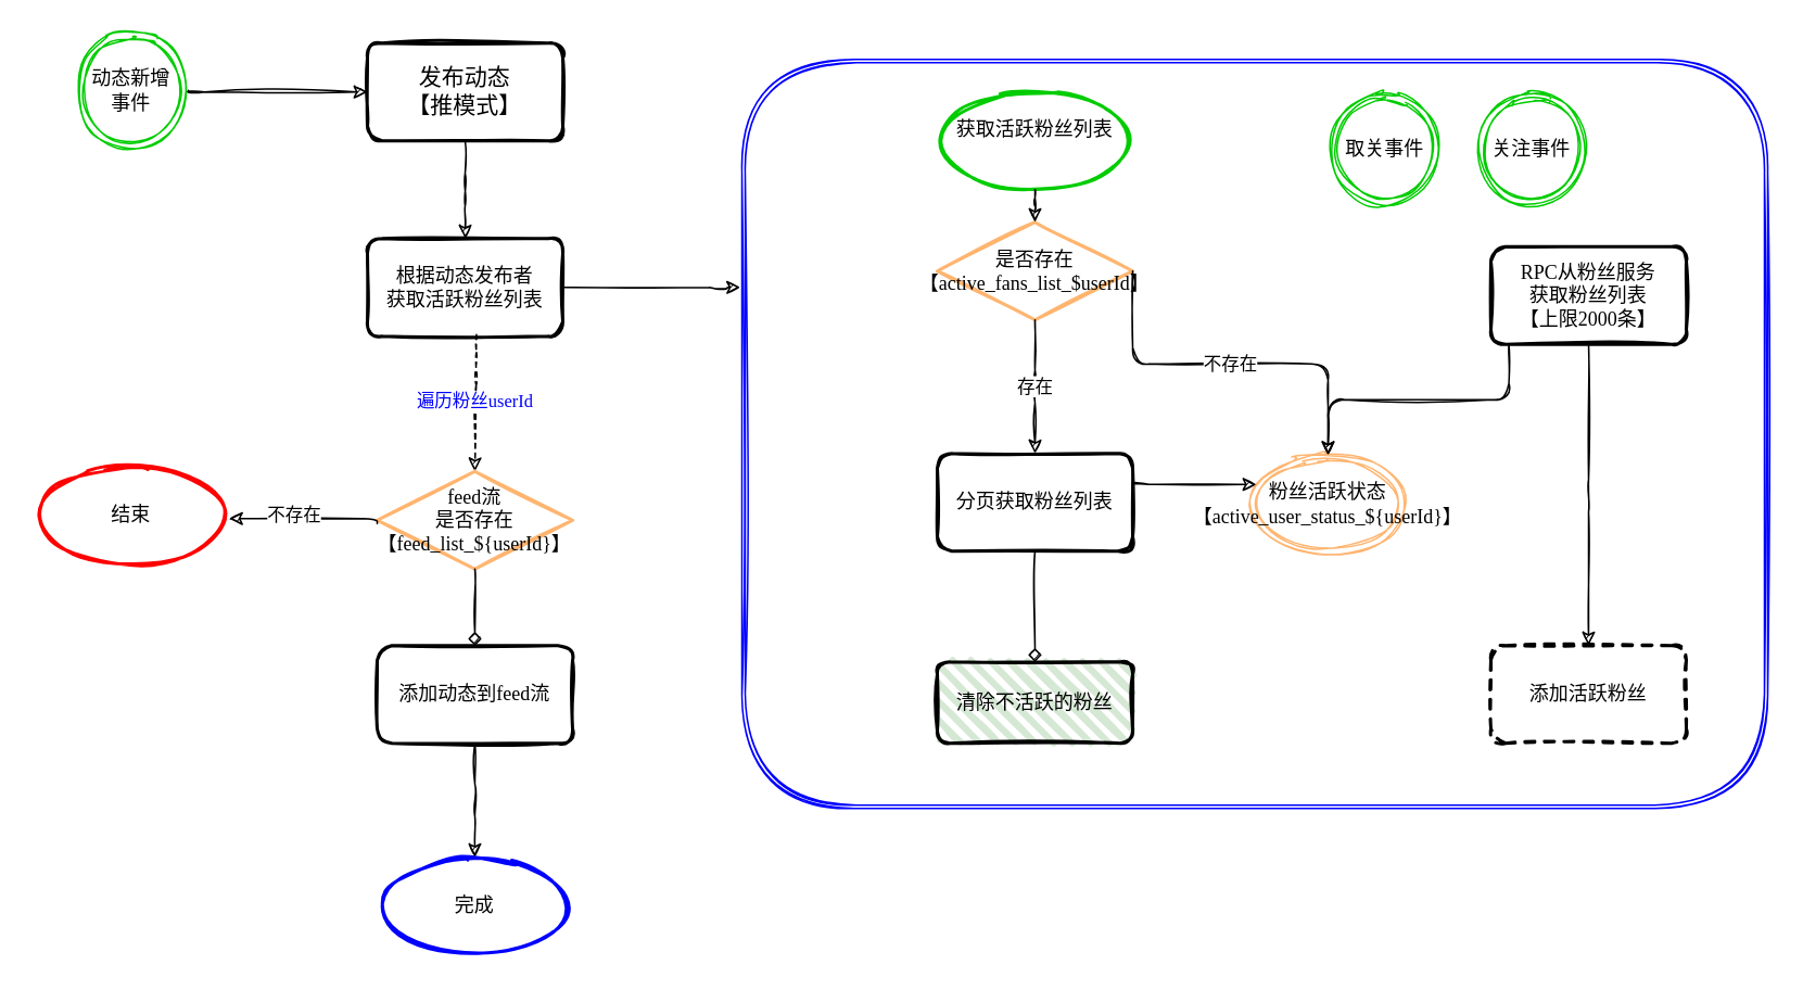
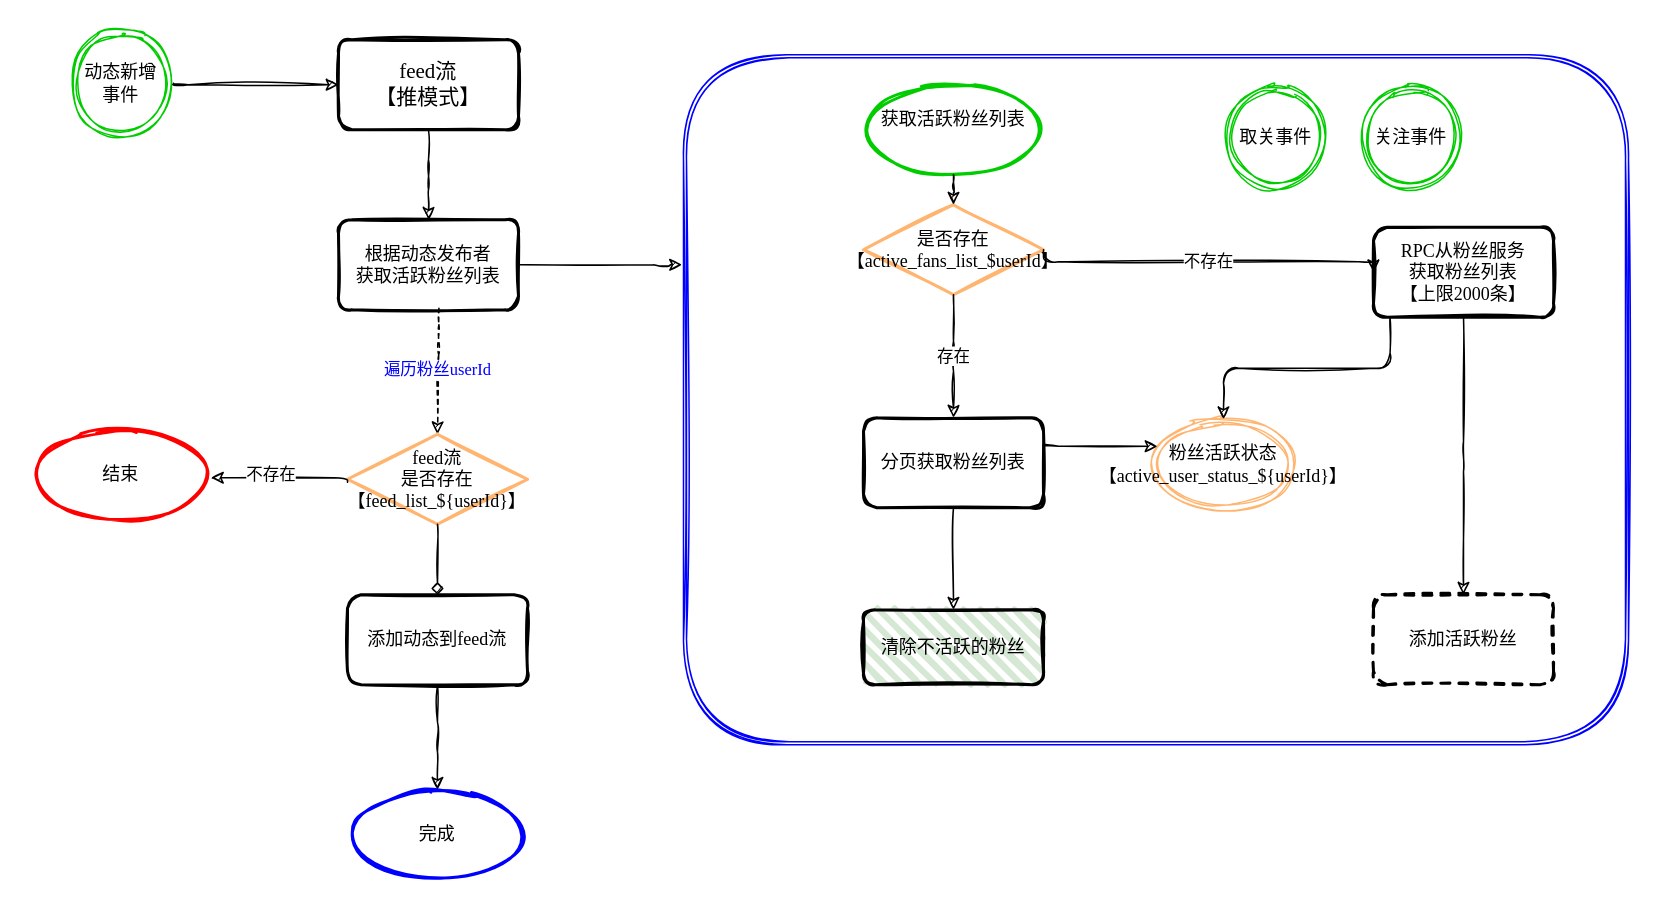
- <mxCell id="2" value="&lt;font style=&quot;font-size: 14px&quot; face=&quot;Comic Sans MS&quot;&gt;发布动态&lt;br&gt;【推模式】&lt;/font&gt;" style="rounded=1;whiteSpace=wrap;html=1;strokeWidth=2;fillWeight=4;hachureGap=8;hachureAngle=45;sketch=1;fillColor=none;" parent="1" vertex="1"><mxGeometry x="225" y="26" width="120" height="60" as="geometry" /></mxCell>
+ <mxCell id="2" value="&lt;font style=&quot;font-size: 14px&quot; face=&quot;Comic Sans MS&quot;&gt;feed流&lt;br&gt;【推模式】&lt;/font&gt;" style="rounded=1;whiteSpace=wrap;html=1;strokeWidth=2;fillWeight=4;hachureGap=8;hachureAngle=45;sketch=1;fillColor=none;" parent="1" vertex="1"><mxGeometry x="225" y="26" width="120" height="60" as="geometry" /></mxCell>
- <mxCell id="28" value="&lt;font face=&quot;Comic Sans MS&quot;&gt;不存在&lt;/font&gt;" style="edgeStyle=elbowEdgeStyle;elbow=vertical;endArrow=classic;html=1;exitX=1;exitY=0.5;exitDx=0;exitDy=0;sketch=1;" parent="1" source="19" target="23" edge="1"><mxGeometry width="50" height="50" relative="1" as="geometry"><mxPoint x="695" y="186" as="sourcePoint" /><mxPoint x="745" y="136" as="targetPoint" /></mxGeometry></mxCell>
+ <mxCell id="28" value="&lt;font face=&quot;Comic Sans MS&quot;&gt;不存在&lt;/font&gt;" style="edgeStyle=elbowEdgeStyle;elbow=vertical;endArrow=classic;html=1;entryX=0;entryY=0.5;entryDx=0;entryDy=0;exitX=1;exitY=0.5;exitDx=0;exitDy=0;sketch=1;" parent="1" source="19" target="27" edge="1"><mxGeometry width="50" height="50" relative="1" as="geometry"><mxPoint x="695" y="186" as="sourcePoint" /><mxPoint x="745" y="136" as="targetPoint" /></mxGeometry></mxCell>
- <mxCell id="26" value="" style="edgeStyle=segmentEdgeStyle;endArrow=diamond;html=1;entryX=0.5;entryY=0;entryDx=0;entryDy=0;exitX=0.5;exitY=1;exitDx=0;exitDy=0;sketch=1;" parent="1" source="21" target="25" edge="1"><mxGeometry width="50" height="50" relative="1" as="geometry"><mxPoint x="505" y="376" as="sourcePoint" /><mxPoint x="555" y="326" as="targetPoint" /></mxGeometry></mxCell>
+ <mxCell id="26" value="" style="edgeStyle=segmentEdgeStyle;endArrow=classic;html=1;entryX=0.5;entryY=0;entryDx=0;entryDy=0;exitX=0.5;exitY=1;exitDx=0;exitDy=0;sketch=1;" parent="1" source="21" target="25" edge="1"><mxGeometry width="50" height="50" relative="1" as="geometry"><mxPoint x="505" y="376" as="sourcePoint" /><mxPoint x="555" y="326" as="targetPoint" /></mxGeometry></mxCell>
